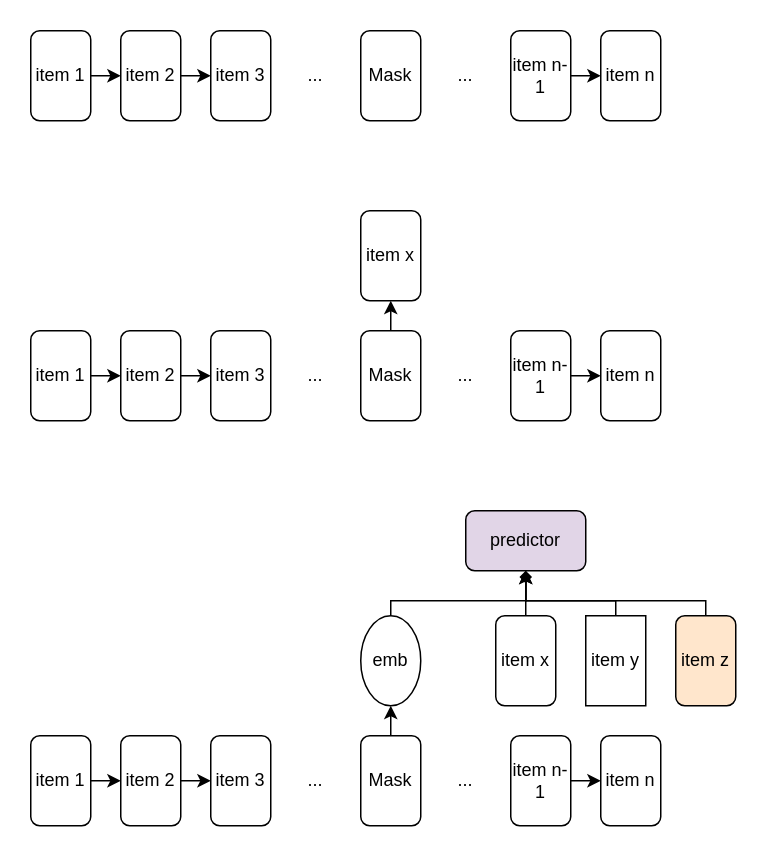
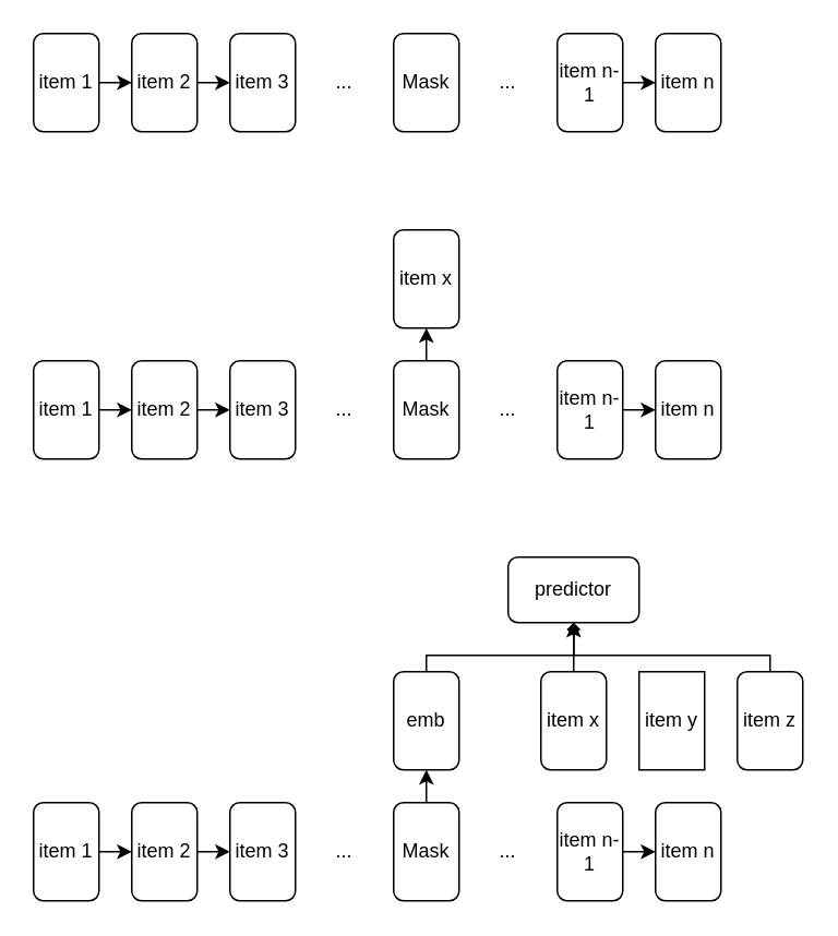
- <mxCell id="46" value="predictor" style="rounded=1;whiteSpace=wrap;html=1;fillColor=#e1d5e7;" vertex="1" parent="1"><mxGeometry x="310" y="340" width="80" height="40" as="geometry" /></mxCell>
+ <mxCell id="46" value="predictor" style="rounded=1;whiteSpace=wrap;html=1;" vertex="1" parent="1"><mxGeometry x="310" y="340" width="80" height="40" as="geometry" /></mxCell>
- <mxCell id="42" style="edgeStyle=orthogonalEdgeStyle;rounded=0;orthogonalLoop=1;jettySize=auto;html=1;exitX=0.5;exitY=0;exitDx=0;exitDy=0;entryX=0.5;entryY=1;entryDx=0;entryDy=0;" edge="1" parent="1" source="43" target="46"><mxGeometry relative="1" as="geometry"><Array as="points"><mxPoint x="410" y="400" /><mxPoint x="350" y="400" /></Array></mxGeometry></mxCell>
- <mxCell id="39" value="emb" style="ellipse;whiteSpace=wrap;html=1;" vertex="1" parent="1"><mxGeometry x="240" y="410" width="40" height="60" as="geometry" /></mxCell>
+ <mxCell id="39" value="emb" style="rounded=1;whiteSpace=wrap;html=1;" vertex="1" parent="1"><mxGeometry x="240" y="410" width="40" height="60" as="geometry" /></mxCell>
- <mxCell id="45" value="item z" style="rounded=1;whiteSpace=wrap;html=1;fillColor=#ffe6cc;" vertex="1" parent="1"><mxGeometry x="450" y="410" width="40" height="60" as="geometry" /></mxCell>
+ <mxCell id="45" value="item z" style="rounded=1;whiteSpace=wrap;html=1;" vertex="1" parent="1"><mxGeometry x="450" y="410" width="40" height="60" as="geometry" /></mxCell>
